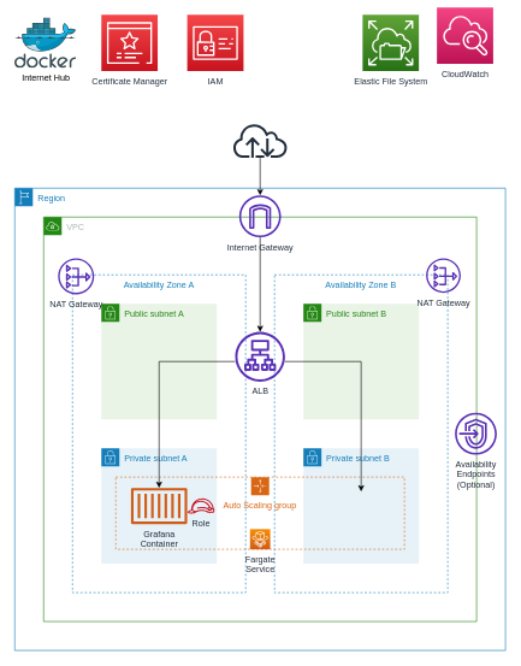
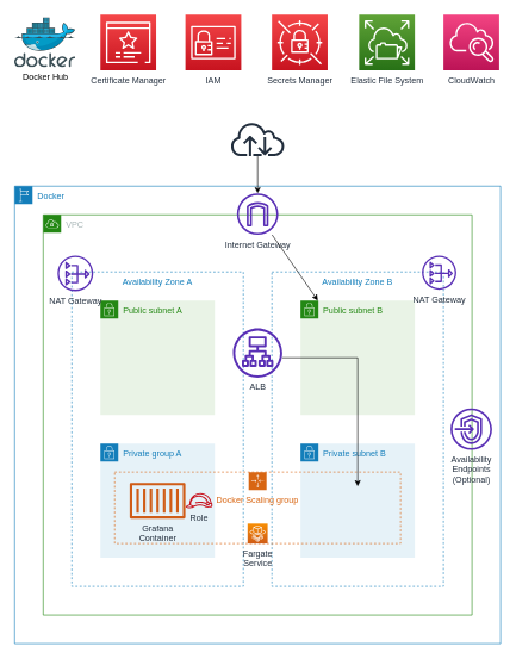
- <mxCell id="20" value="CloudWatch" style="outlineConnect=0;fontColor=#232F3E;gradientColor=#F34482;gradientDirection=north;fillColor=#BC1356;strokeColor=#ffffff;dashed=0;verticalLabelPosition=bottom;verticalAlign=top;align=center;html=1;fontSize=12;fontStyle=0;aspect=fixed;shape=mxgraph.aws4.resourceIcon;resIcon=mxgraph.aws4.cloudwatch;" parent="1" vertex="1"><mxGeometry x="605" y="10" width="78" height="78" as="geometry" /></mxCell>
+ <mxCell id="20" value="CloudWatch" style="outlineConnect=0;fontColor=#232F3E;gradientColor=#F34482;gradientDirection=north;fillColor=#BC1356;strokeColor=#ffffff;dashed=0;verticalLabelPosition=bottom;verticalAlign=top;align=center;html=1;fontSize=12;fontStyle=0;aspect=fixed;shape=mxgraph.aws4.resourceIcon;resIcon=mxgraph.aws4.cloudwatch;" parent="1" vertex="1"><mxGeometry x="620" y="20" width="78" height="78" as="geometry" /></mxCell>
+ <mxCell id="19" value="Secrets Manager" style="outlineConnect=0;fontColor=#232F3E;gradientColor=#F54749;gradientDirection=north;fillColor=#C7131F;strokeColor=#ffffff;dashed=0;verticalLabelPosition=bottom;verticalAlign=top;align=center;html=1;fontSize=12;fontStyle=0;aspect=fixed;shape=mxgraph.aws4.resourceIcon;resIcon=mxgraph.aws4.secrets_manager;" parent="1" vertex="1"><mxGeometry x="380" y="20" width="78" height="78" as="geometry" /></mxCell>
- <mxCell id="23" value="Internet Hub" style="aspect=fixed;html=1;points=[];align=center;image;fontSize=12;image=img/lib/mscae/Docker.svg;" parent="1" vertex="1"><mxGeometry x="20" y="24" width="85.37" height="70" as="geometry" /></mxCell>
+ <mxCell id="23" value="Docker Hub" style="aspect=fixed;html=1;points=[];align=center;image;fontSize=12;image=img/lib/mscae/Docker.svg;" parent="1" vertex="1"><mxGeometry x="20" y="24" width="85.37" height="70" as="geometry" /></mxCell>
- <mxCell id="2" value="Region" style="points=[[0,0],[0.25,0],[0.5,0],[0.75,0],[1,0],[1,0.25],[1,0.5],[1,0.75],[1,1],[0.75,1],[0.5,1],[0.25,1],[0,1],[0,0.75],[0,0.5],[0,0.25]];outlineConnect=0;gradientColor=none;html=1;whiteSpace=wrap;fontSize=12;fontStyle=0;shape=mxgraph.aws4.group;grIcon=mxgraph.aws4.group_region;strokeColor=#147EBA;fillColor=none;verticalAlign=top;align=left;spacingLeft=30;fontColor=#147EBA;dashed=0;" parent="1" vertex="1"><mxGeometry x="20" y="260" width="680" height="640" as="geometry" /></mxCell>
+ <mxCell id="2" value="Docker" style="points=[[0,0],[0.25,0],[0.5,0],[0.75,0],[1,0],[1,0.25],[1,0.5],[1,0.75],[1,1],[0.75,1],[0.5,1],[0.25,1],[0,1],[0,0.75],[0,0.5],[0,0.25]];outlineConnect=0;gradientColor=none;html=1;whiteSpace=wrap;fontSize=12;fontStyle=0;shape=mxgraph.aws4.group;grIcon=mxgraph.aws4.group_region;strokeColor=#147EBA;fillColor=none;verticalAlign=top;align=left;spacingLeft=30;fontColor=#147EBA;dashed=0;" parent="1" vertex="1"><mxGeometry x="20" y="260" width="680" height="640" as="geometry" /></mxCell>
- <mxCell id="29" value="" style="endArrow=classic;html=1;" parent="1" source="18" target="14" edge="1"><mxGeometry width="50" height="50" relative="1" as="geometry"><mxPoint x="370" y="228" as="sourcePoint" /><mxPoint x="370" y="280" as="targetPoint" /></mxGeometry></mxCell>
+ <mxCell id="29" value="" style="endArrow=classic;html=1;" parent="1" source="18" target="7" edge="1"><mxGeometry width="50" height="50" relative="1" as="geometry"><mxPoint x="370" y="228" as="sourcePoint" /><mxPoint x="370" y="280" as="targetPoint" /></mxGeometry></mxCell>
- <mxCell id="13" value="" style="edgeStyle=orthogonalEdgeStyle;rounded=0;orthogonalLoop=1;jettySize=auto;html=1;" parent="1" source="14" target="12" edge="1"><mxGeometry relative="1" as="geometry"><mxPoint x="262" y="279" as="targetPoint" /><Array as="points"><mxPoint x="220" y="500" /></Array></mxGeometry></mxCell>
- <mxCell id="8" value="Private subnet A" style="points=[[0,0],[0.25,0],[0.5,0],[0.75,0],[1,0],[1,0.25],[1,0.5],[1,0.75],[1,1],[0.75,1],[0.5,1],[0.25,1],[0,1],[0,0.75],[0,0.5],[0,0.25]];outlineConnect=0;gradientColor=none;html=1;whiteSpace=wrap;fontSize=12;fontStyle=0;shape=mxgraph.aws4.group;grIcon=mxgraph.aws4.group_security_group;grStroke=0;strokeColor=#147EBA;fillColor=#E6F2F8;verticalAlign=top;align=left;spacingLeft=30;fontColor=#147EBA;dashed=0;" parent="1" vertex="1"><mxGeometry x="140" y="620" width="160" height="160" as="geometry" /></mxCell>
+ <mxCell id="8" value="Private group A" style="points=[[0,0],[0.25,0],[0.5,0],[0.75,0],[1,0],[1,0.25],[1,0.5],[1,0.75],[1,1],[0.75,1],[0.5,1],[0.25,1],[0,1],[0,0.75],[0,0.5],[0,0.25]];outlineConnect=0;gradientColor=none;html=1;whiteSpace=wrap;fontSize=12;fontStyle=0;shape=mxgraph.aws4.group;grIcon=mxgraph.aws4.group_security_group;grStroke=0;strokeColor=#147EBA;fillColor=#E6F2F8;verticalAlign=top;align=left;spacingLeft=30;fontColor=#147EBA;dashed=0;" parent="1" vertex="1"><mxGeometry x="140" y="620" width="160" height="160" as="geometry" /></mxCell>
- <mxCell id="11" value="Auto Scaling group" style="points=[[0,0],[0.25,0],[0.5,0],[0.75,0],[1,0],[1,0.25],[1,0.5],[1,0.75],[1,1],[0.75,1],[0.5,1],[0.25,1],[0,1],[0,0.75],[0,0.5],[0,0.25]];outlineConnect=0;gradientColor=none;html=1;whiteSpace=wrap;fontSize=12;fontStyle=0;shape=mxgraph.aws4.groupCenter;grIcon=mxgraph.aws4.group_auto_scaling_group;grStroke=1;strokeColor=#D86613;fillColor=none;verticalAlign=top;align=center;fontColor=#D86613;dashed=1;spacingTop=25;" parent="1" vertex="1"><mxGeometry x="160" y="660" width="400" height="100" as="geometry" /></mxCell>
+ <mxCell id="11" value="Docker Scaling group" style="points=[[0,0],[0.25,0],[0.5,0],[0.75,0],[1,0],[1,0.25],[1,0.5],[1,0.75],[1,1],[0.75,1],[0.5,1],[0.25,1],[0,1],[0,0.75],[0,0.5],[0,0.25]];outlineConnect=0;gradientColor=none;html=1;whiteSpace=wrap;fontSize=12;fontStyle=0;shape=mxgraph.aws4.groupCenter;grIcon=mxgraph.aws4.group_auto_scaling_group;grStroke=1;strokeColor=#D86613;fillColor=none;verticalAlign=top;align=center;fontColor=#D86613;dashed=1;spacingTop=25;" parent="1" vertex="1"><mxGeometry x="160" y="660" width="400" height="100" as="geometry" /></mxCell>
